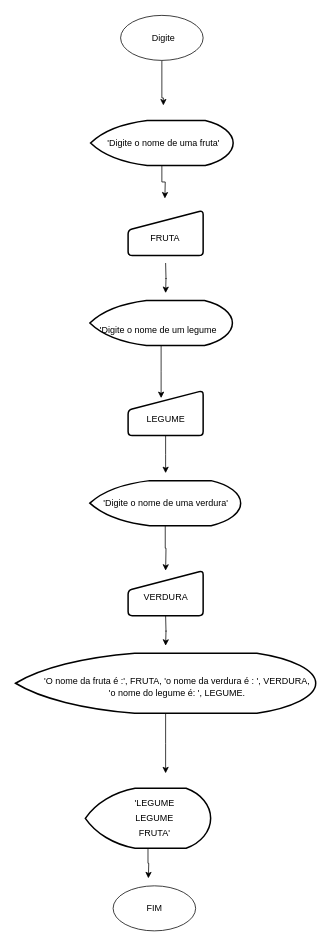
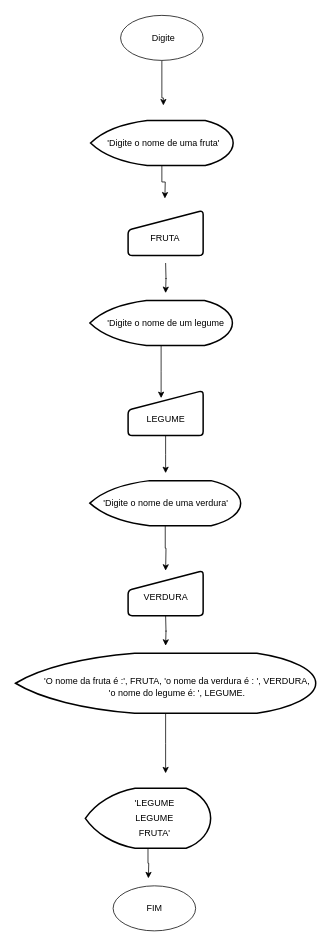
- <mxCell id="13" value="'Digite o nome de um legume" style="text;html=1;align=center;verticalAlign=middle;resizable=0;points=[];autosize=1;strokeColor=none;" vertex="1" parent="1"><mxGeometry x="125" y="430" width="170" height="20" as="geometry" /></mxCell>
+ <mxCell id="13" value="'Digite o nome de um legume" style="text;html=1;align=center;verticalAlign=middle;resizable=0;points=[];autosize=1;strokeColor=none;" vertex="1" parent="1"><mxGeometry x="135" y="420" width="170" height="20" as="geometry" /></mxCell>
